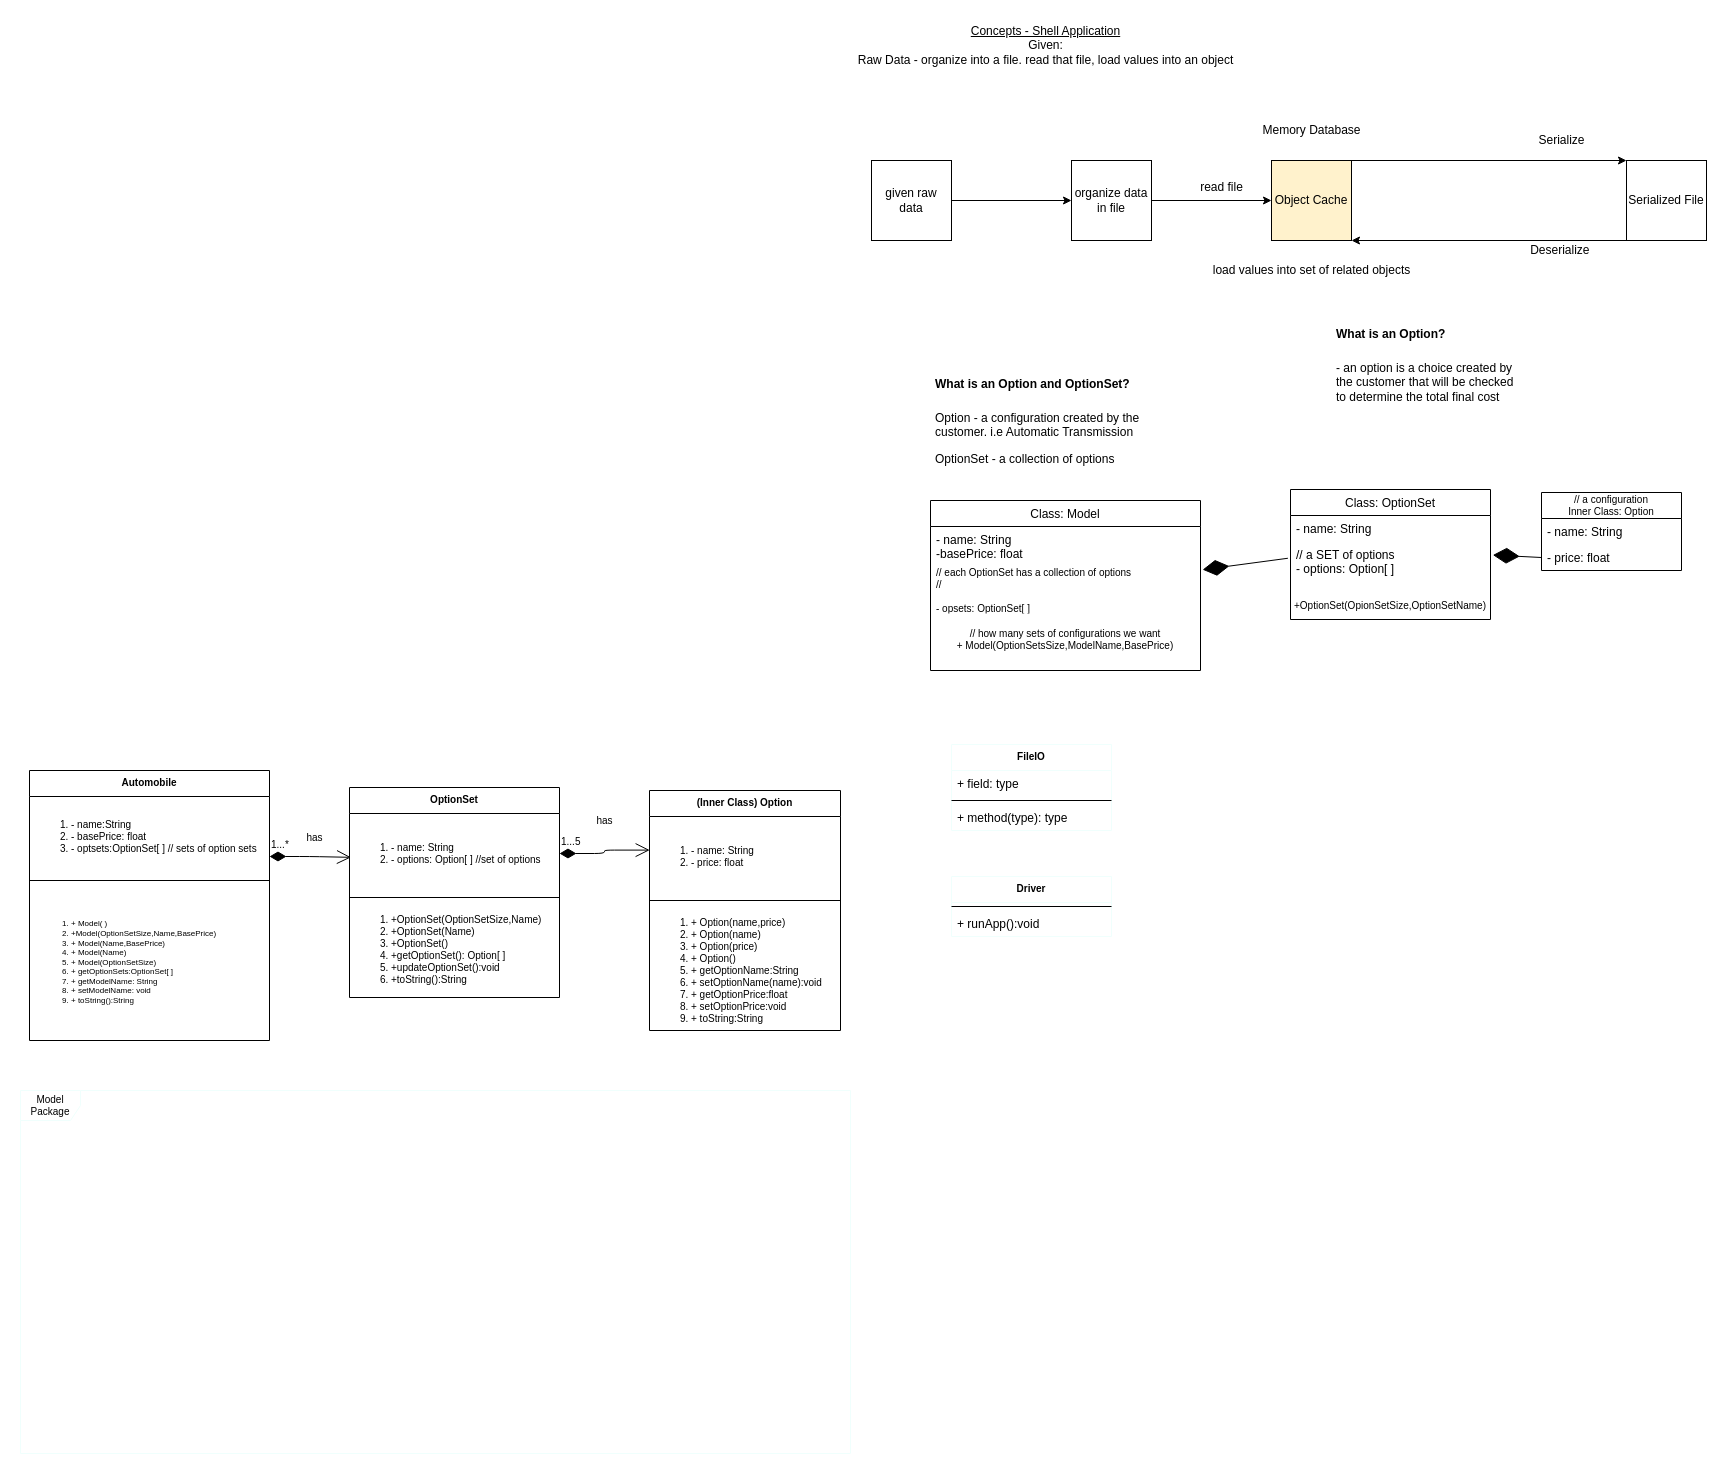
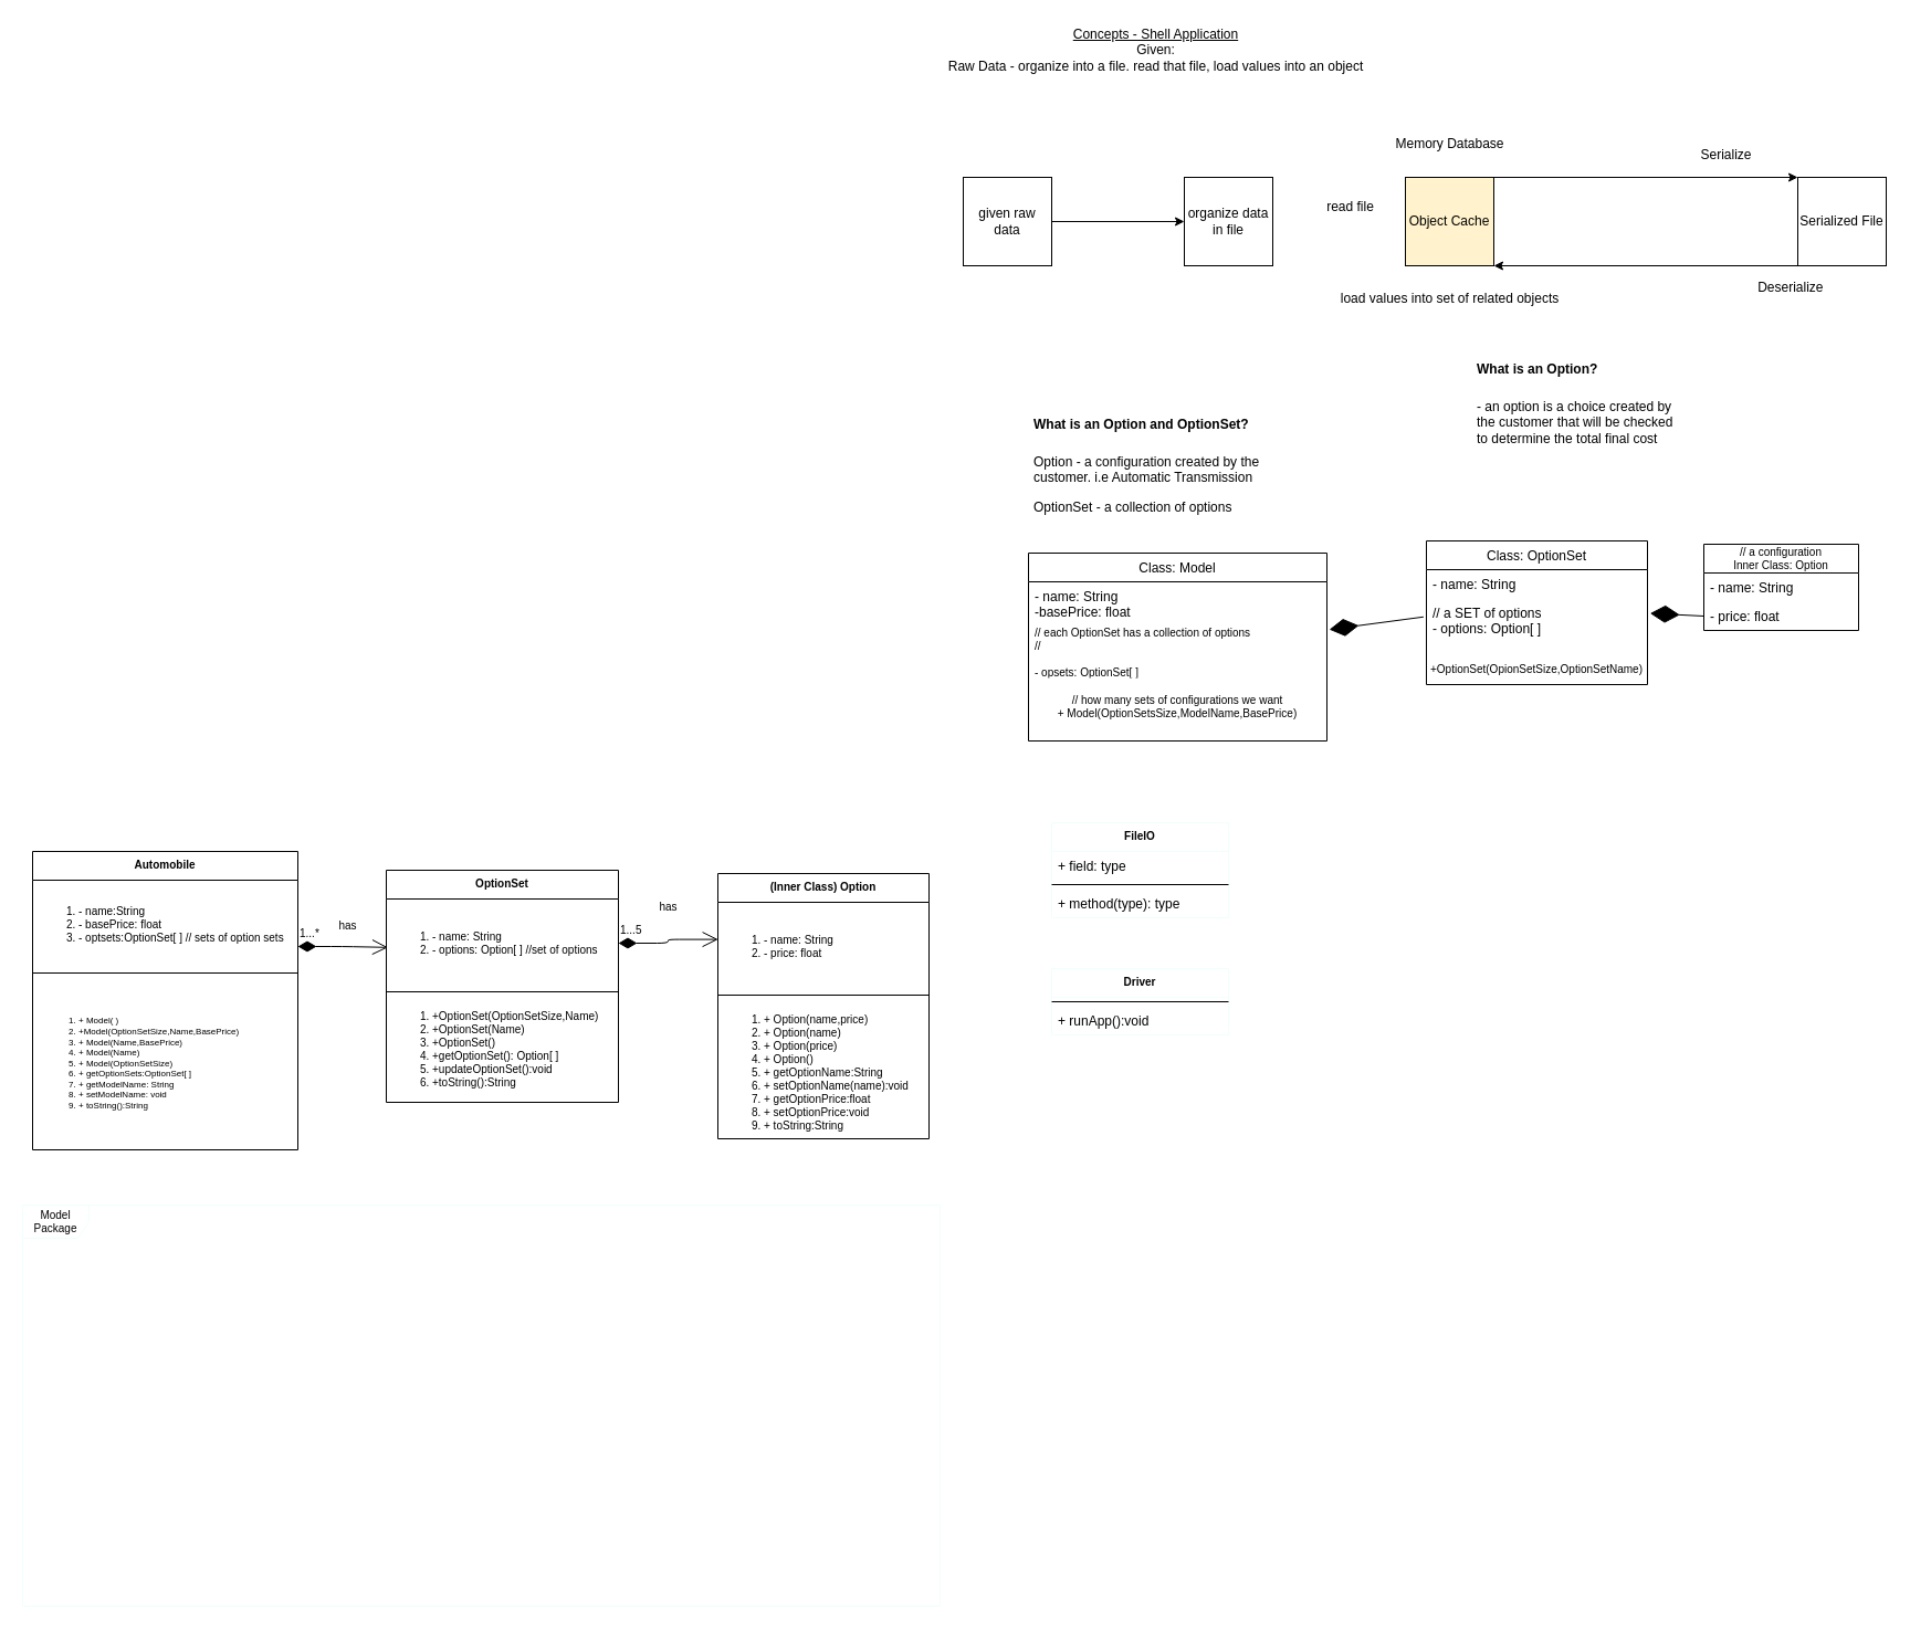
- <mxCell id="13" value="" style="endArrow=classic;html=1;entryX=0;entryY=0.5;entryDx=0;entryDy=0;exitX=1;exitY=0.5;exitDx=0;exitDy=0;" edge="1" parent="1" source="12" target="5"><mxGeometry width="50" height="50" relative="1" as="geometry"><mxPoint x="1251" y="380" as="sourcePoint" /><mxPoint x="1321.711" y="330" as="targetPoint" /></mxGeometry></mxCell>
- <mxCell id="10" value="Deserialize&amp;nbsp;" style="text;html=1;align=center;verticalAlign=middle;resizable=0;points=[];autosize=1;" vertex="1" parent="1"><mxGeometry x="1521" y="240" width="80" height="20" as="geometry" /></mxCell>
+ <mxCell id="10" value="Deserialize&amp;nbsp;" style="text;html=1;align=center;verticalAlign=middle;resizable=0;points=[];autosize=1;" vertex="1" parent="1"><mxGeometry x="1581" y="250" width="80" height="20" as="geometry" /></mxCell>
